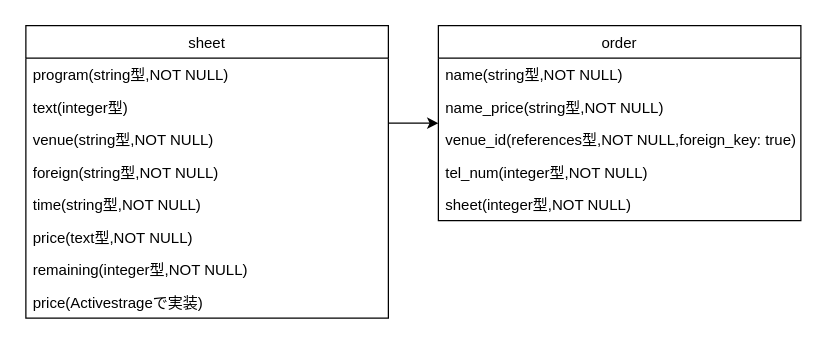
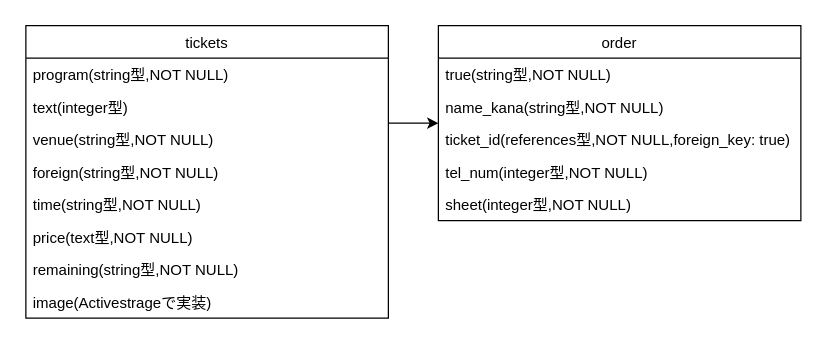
- <mxCell id="3" value="sheet" style="swimlane;fontStyle=0;childLayout=stackLayout;horizontal=1;startSize=26;fillColor=none;horizontalStack=0;resizeParent=1;resizeParentMax=0;resizeLast=0;collapsible=1;marginBottom=0;" parent="1" vertex="1"><mxGeometry x="20" y="20" width="290" height="234" as="geometry" /></mxCell>
+ <mxCell id="3" value="tickets" style="swimlane;fontStyle=0;childLayout=stackLayout;horizontal=1;startSize=26;fillColor=none;horizontalStack=0;resizeParent=1;resizeParentMax=0;resizeLast=0;collapsible=1;marginBottom=0;" parent="1" vertex="1"><mxGeometry x="20" y="20" width="290" height="234" as="geometry" /></mxCell>
- <mxCell id="13" value="name(string型,NOT NULL)" style="text;strokeColor=none;fillColor=none;align=left;verticalAlign=top;spacingLeft=4;spacingRight=4;overflow=hidden;rotatable=0;points=[[0,0.5],[1,0.5]];portConstraint=eastwest;" vertex="1" parent="12"><mxGeometry y="26" width="290" height="26" as="geometry" /></mxCell>
+ <mxCell id="13" value="true(string型,NOT NULL)" style="text;strokeColor=none;fillColor=none;align=left;verticalAlign=top;spacingLeft=4;spacingRight=4;overflow=hidden;rotatable=0;points=[[0,0.5],[1,0.5]];portConstraint=eastwest;" vertex="1" parent="12"><mxGeometry y="26" width="290" height="26" as="geometry" /></mxCell>
- <mxCell id="14" value="name_price(string型,NOT NULL)&#10;" style="text;strokeColor=none;fillColor=none;align=left;verticalAlign=top;spacingLeft=4;spacingRight=4;overflow=hidden;rotatable=0;points=[[0,0.5],[1,0.5]];portConstraint=eastwest;" vertex="1" parent="12"><mxGeometry y="52" width="290" height="26" as="geometry" /></mxCell>
+ <mxCell id="14" value="name_kana(string型,NOT NULL)&#10;" style="text;strokeColor=none;fillColor=none;align=left;verticalAlign=top;spacingLeft=4;spacingRight=4;overflow=hidden;rotatable=0;points=[[0,0.5],[1,0.5]];portConstraint=eastwest;" vertex="1" parent="12"><mxGeometry y="52" width="290" height="26" as="geometry" /></mxCell>
- <mxCell id="15" value="venue_id(references型,NOT NULL,foreign_key: true)" style="text;strokeColor=none;fillColor=none;align=left;verticalAlign=top;spacingLeft=4;spacingRight=4;overflow=hidden;rotatable=0;points=[[0,0.5],[1,0.5]];portConstraint=eastwest;" vertex="1" parent="12"><mxGeometry y="78" width="290" height="26" as="geometry" /></mxCell>
+ <mxCell id="15" value="ticket_id(references型,NOT NULL,foreign_key: true)" style="text;strokeColor=none;fillColor=none;align=left;verticalAlign=top;spacingLeft=4;spacingRight=4;overflow=hidden;rotatable=0;points=[[0,0.5],[1,0.5]];portConstraint=eastwest;" vertex="1" parent="12"><mxGeometry y="78" width="290" height="26" as="geometry" /></mxCell>
- <mxCell id="10" value="remaining(integer型,NOT NULL)" style="text;strokeColor=none;fillColor=none;align=left;verticalAlign=top;spacingLeft=4;spacingRight=4;overflow=hidden;rotatable=0;points=[[0,0.5],[1,0.5]];portConstraint=eastwest;" vertex="1" parent="3"><mxGeometry y="182" width="290" height="26" as="geometry" /></mxCell>
+ <mxCell id="10" value="remaining(string型,NOT NULL)" style="text;strokeColor=none;fillColor=none;align=left;verticalAlign=top;spacingLeft=4;spacingRight=4;overflow=hidden;rotatable=0;points=[[0,0.5],[1,0.5]];portConstraint=eastwest;" vertex="1" parent="3"><mxGeometry y="182" width="290" height="26" as="geometry" /></mxCell>
- <mxCell id="11" value="price(Activestrageで実装)" style="text;strokeColor=none;fillColor=none;align=left;verticalAlign=top;spacingLeft=4;spacingRight=4;overflow=hidden;rotatable=0;points=[[0,0.5],[1,0.5]];portConstraint=eastwest;" vertex="1" parent="3"><mxGeometry y="208" width="290" height="26" as="geometry" /></mxCell>
+ <mxCell id="11" value="image(Activestrageで実装)" style="text;strokeColor=none;fillColor=none;align=left;verticalAlign=top;spacingLeft=4;spacingRight=4;overflow=hidden;rotatable=0;points=[[0,0.5],[1,0.5]];portConstraint=eastwest;" vertex="1" parent="3"><mxGeometry y="208" width="290" height="26" as="geometry" /></mxCell>
